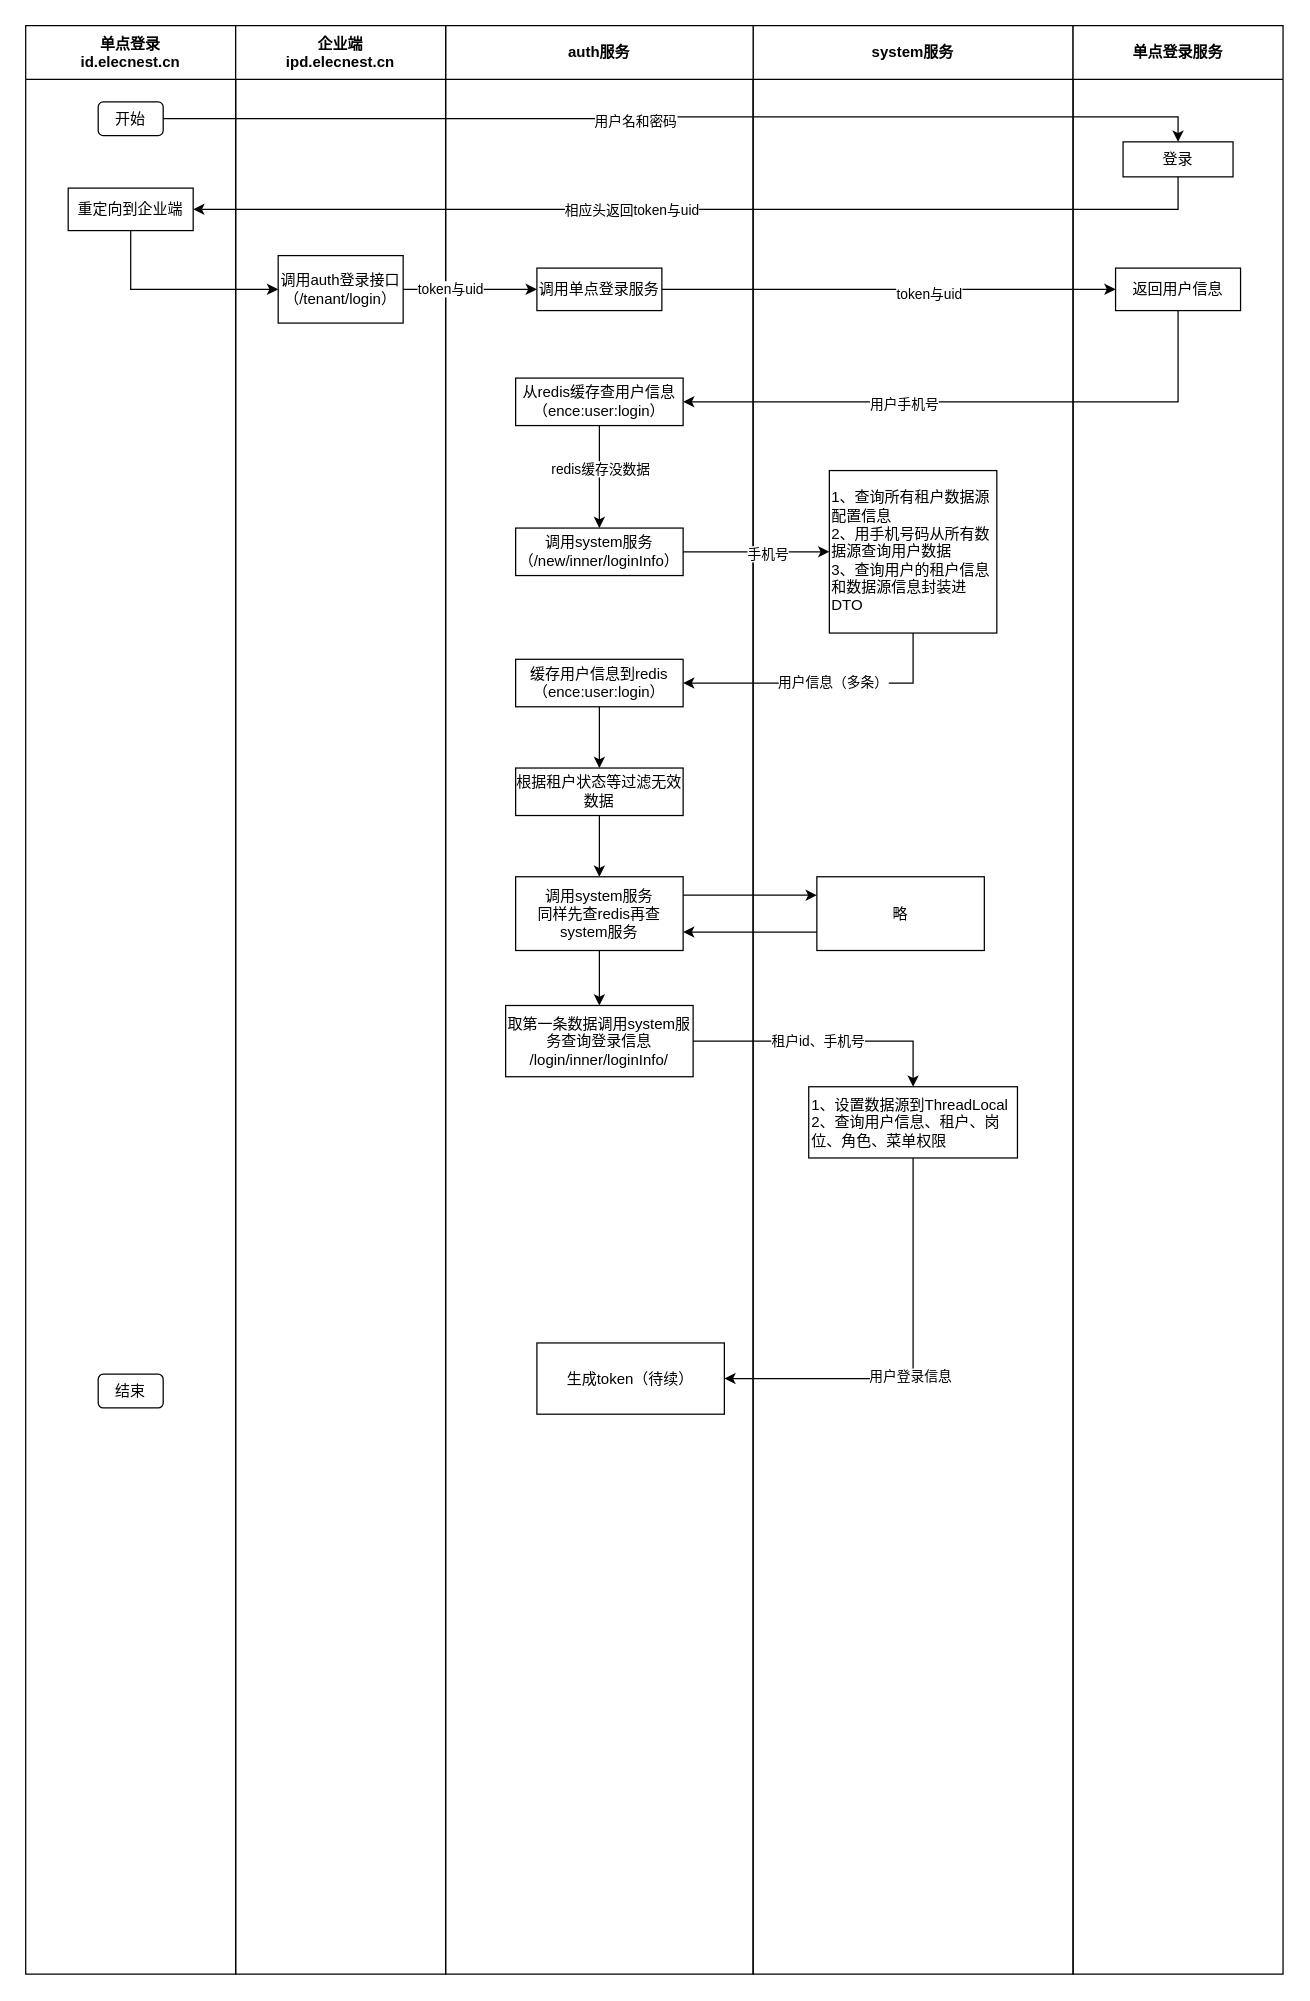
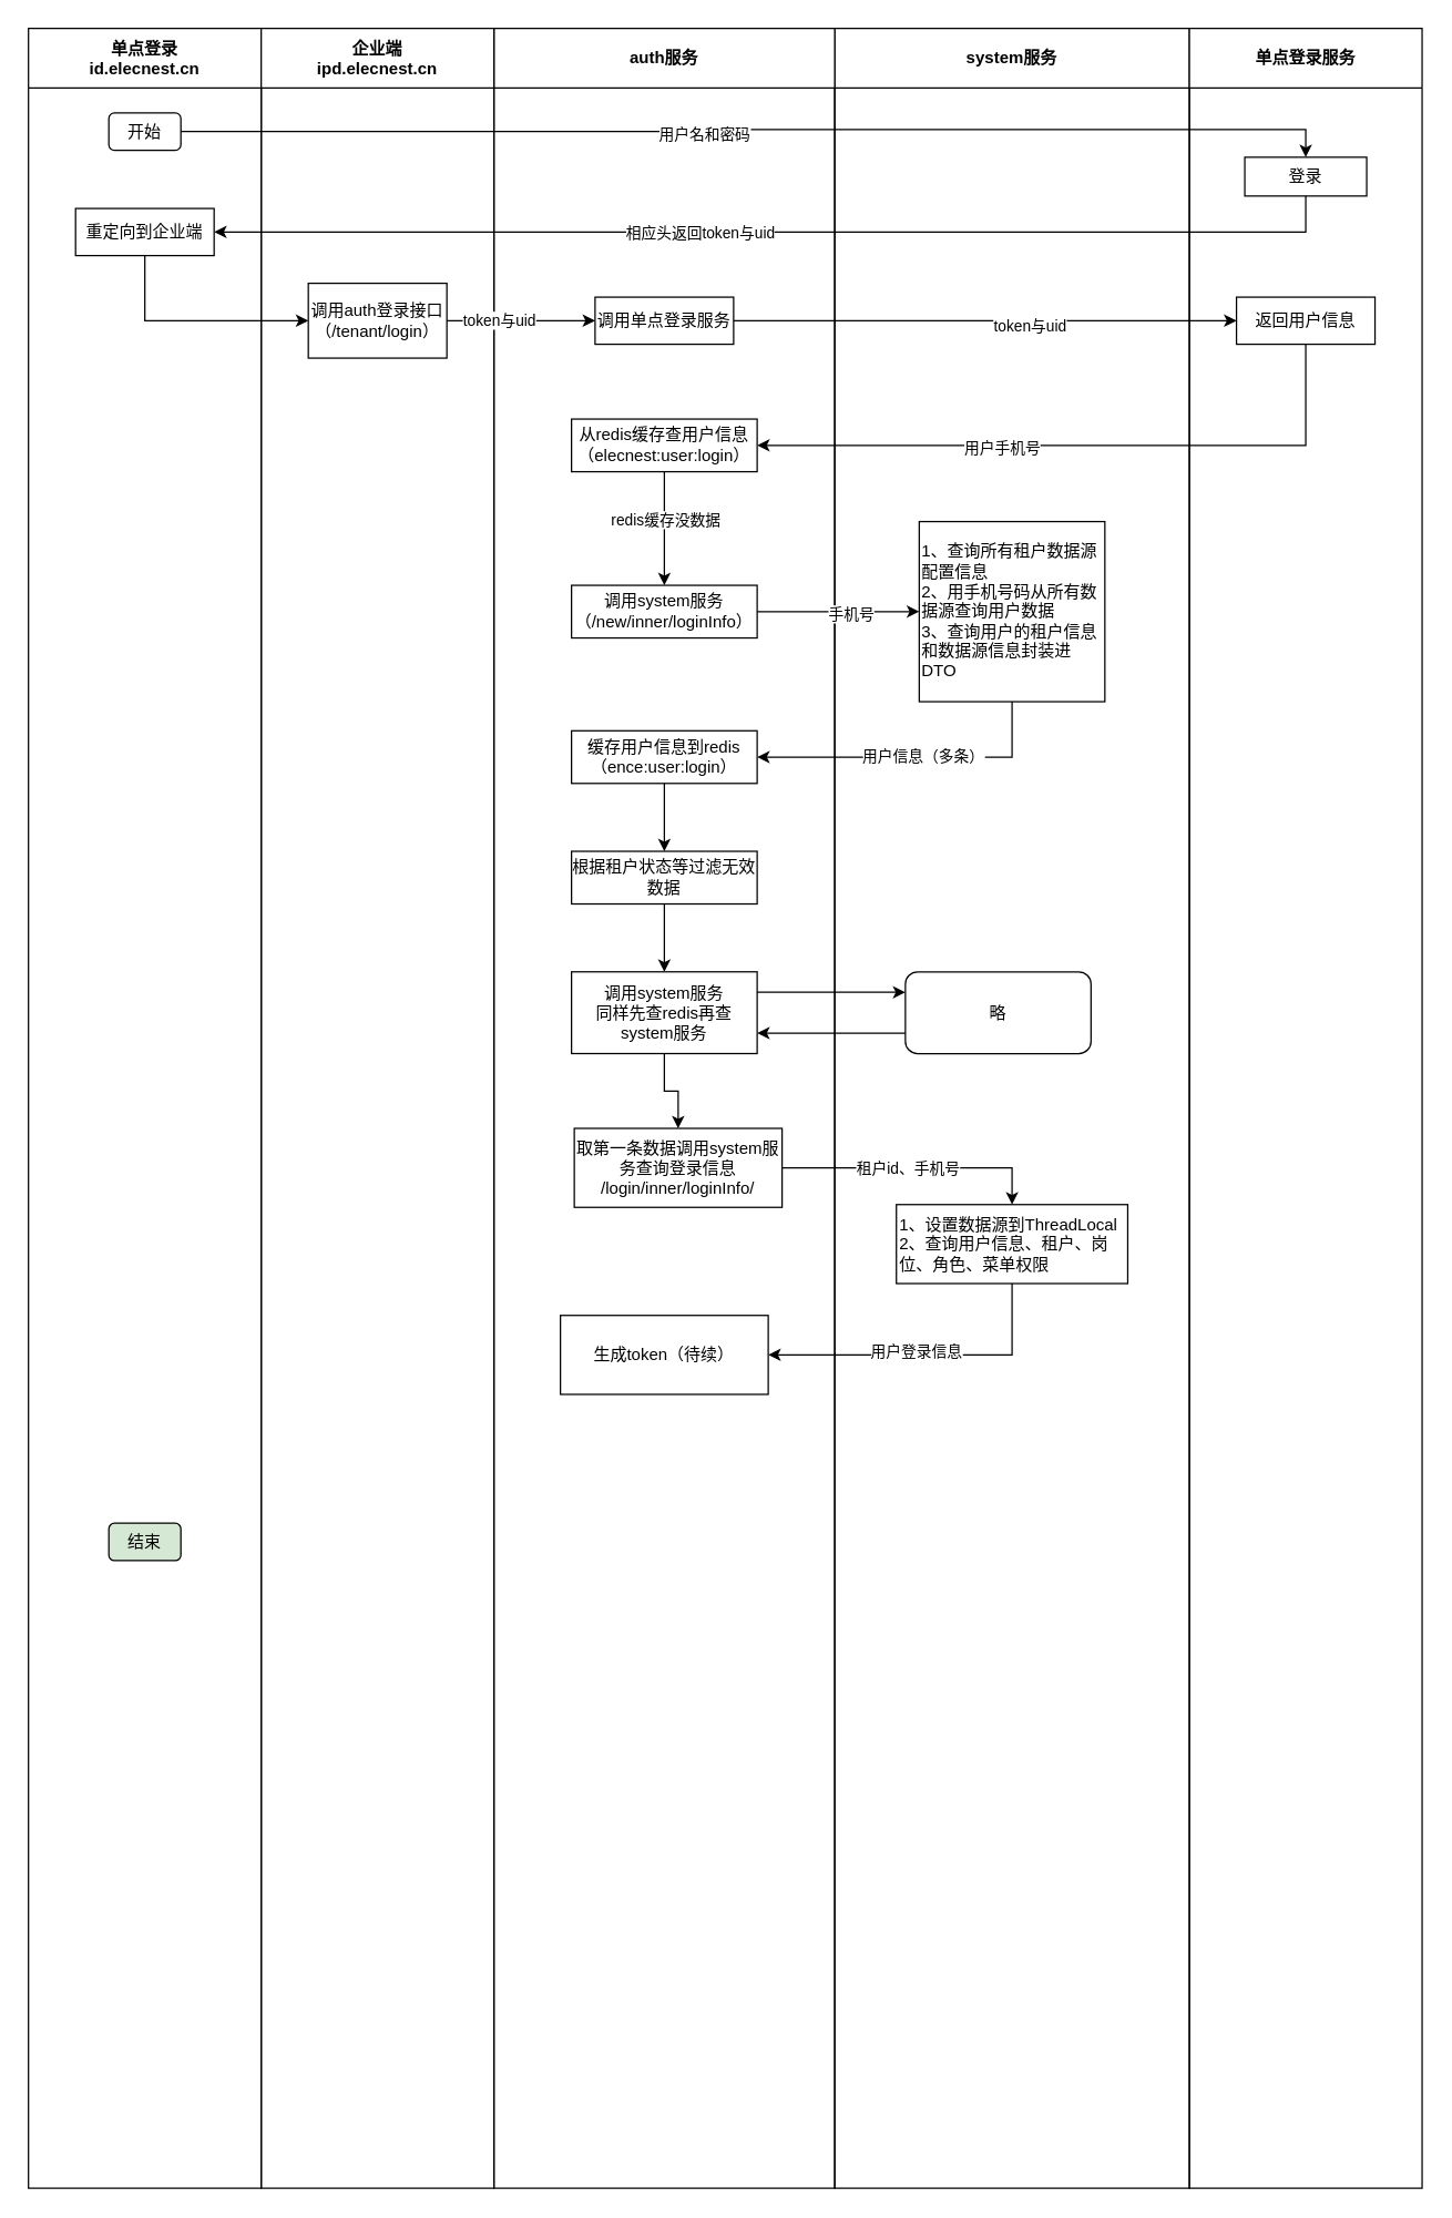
- <mxCell id="14" value="从redis缓存查用户信息（ence:user:login）" style="rounded=0;whiteSpace=wrap;html=1;" parent="10" vertex="1"><mxGeometry x="56" y="282" width="134" height="38" as="geometry" /></mxCell>
+ <mxCell id="14" value="从redis缓存查用户信息（elecnest:user:login）" style="rounded=0;whiteSpace=wrap;html=1;" parent="10" vertex="1"><mxGeometry x="56" y="282" width="134" height="38" as="geometry" /></mxCell>
- <mxCell id="9" value="略" style="rounded=0;whiteSpace=wrap;html=1;" parent="6" vertex="1"><mxGeometry x="51" y="681" width="134" height="59" as="geometry" /></mxCell>
+ <mxCell id="9" value="略" style="whiteSpace=wrap;html=1;rounded=1;" parent="6" vertex="1"><mxGeometry x="51" y="681" width="134" height="59" as="geometry" /></mxCell>
- <mxCell id="22" value="取第一条数据调用system服务查询登录信息&lt;br&gt;/login/inner/loginInfo/" style="rounded=0;whiteSpace=wrap;html=1;align=center;" parent="10" vertex="1"><mxGeometry x="48" y="784" width="150" height="57" as="geometry" /></mxCell>
+ <mxCell id="22" value="取第一条数据调用system服务查询登录信息&lt;br&gt;/login/inner/loginInfo/" style="rounded=0;whiteSpace=wrap;html=1;align=center;" parent="10" vertex="1"><mxGeometry x="58" y="794" width="150" height="57" as="geometry" /></mxCell>
- <mxCell id="23" value="生成token（待续）" style="rounded=0;whiteSpace=wrap;html=1;align=center;" parent="10" vertex="1"><mxGeometry x="73" y="1054" width="150" height="57" as="geometry" /></mxCell>
+ <mxCell id="23" value="生成token（待续）" style="rounded=0;whiteSpace=wrap;html=1;align=center;" parent="10" vertex="1"><mxGeometry x="48" y="929" width="150" height="57" as="geometry" /></mxCell>
- <mxCell id="4" value="结束" style="rounded=1;whiteSpace=wrap;html=1;" parent="2" vertex="1"><mxGeometry x="58" y="1079" width="52" height="27" as="geometry" /></mxCell>
+ <mxCell id="4" value="结束" style="rounded=1;whiteSpace=wrap;html=1;fillColor=#d5e8d4;" parent="2" vertex="1"><mxGeometry x="58" y="1079" width="52" height="27" as="geometry" /></mxCell>
